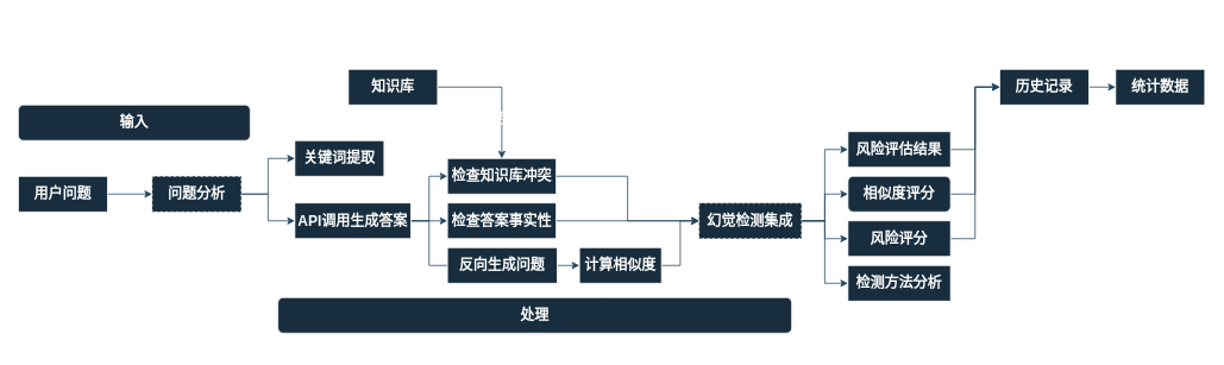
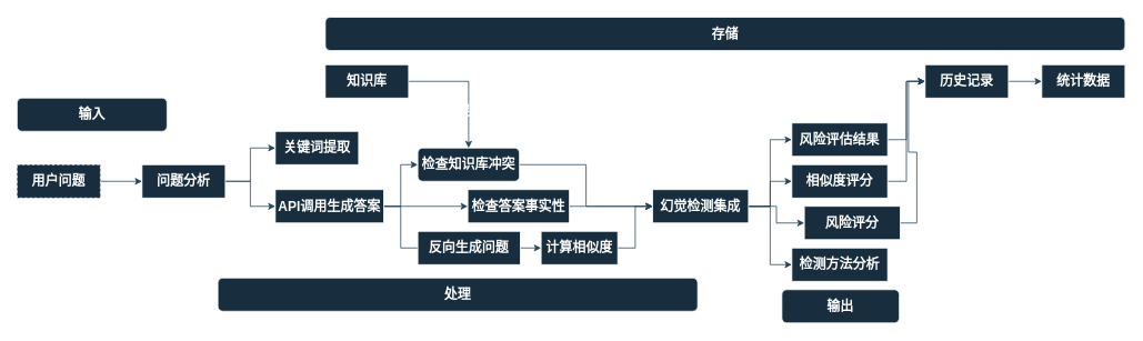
+ <mxCell id="30" value="存储" style="rounded=1;whiteSpace=wrap;html=1;labelBackgroundColor=none;fillColor=#182E3E;strokeColor=#FFFFFF;fontColor=#FFFFFF;fontStyle=1;fontSize=16;" vertex="1" parent="1"><mxGeometry x="390" y="20" width="960" height="40" as="geometry" /></mxCell>
- <mxCell id="40" value="历史记录" style="rounded=0;whiteSpace=wrap;html=1;labelBackgroundColor=none;fillColor=#182E3E;strokeColor=#FFFFFF;fontColor=#FFFFFF;fontStyle=1;fontSize=16;" vertex="1" parent="1"><mxGeometry x="1120" y="77" width="100" height="40" as="geometry" /></mxCell>
+ <mxCell id="40" value="历史记录" style="rounded=0;whiteSpace=wrap;html=1;labelBackgroundColor=none;fillColor=#182E3E;strokeColor=#FFFFFF;fontColor=#FFFFFF;fontStyle=1;fontSize=16;" vertex="1" parent="1"><mxGeometry x="1110" y="77" width="100" height="40" as="geometry" /></mxCell>
- <mxCell id="25" value="输入" style="rounded=1;whiteSpace=wrap;html=1;labelBackgroundColor=none;fillColor=#182E3E;strokeColor=#FFFFFF;fontColor=#FFFFFF;fontStyle=1;fontSize=16;" vertex="1" parent="1"><mxGeometry x="20" y="117" width="260" height="40" as="geometry" /></mxCell>
+ <mxCell id="25" value="输入" style="rounded=1;whiteSpace=wrap;html=1;labelBackgroundColor=none;fillColor=#182E3E;strokeColor=#FFFFFF;fontColor=#FFFFFF;fontStyle=1;fontSize=16;" vertex="1" parent="1"><mxGeometry x="20" y="117" width="180" height="40" as="geometry" /></mxCell>
- <mxCell id="13" value="检查知识库冲突" style="rounded=0;whiteSpace=wrap;html=1;labelBackgroundColor=none;fillColor=#182E3E;strokeColor=#FFFFFF;fontColor=#FFFFFF;fontStyle=1;fontSize=16;" vertex="1" parent="1"><mxGeometry x="501" y="177" width="122" height="40" as="geometry" /></mxCell>
+ <mxCell id="13" value="检查知识库冲突" style="whiteSpace=wrap;html=1;labelBackgroundColor=none;fillColor=#182E3E;strokeColor=#FFFFFF;fontColor=#FFFFFF;fontStyle=1;fontSize=16;rounded=1;" vertex="1" parent="1"><mxGeometry x="501" y="177" width="122" height="40" as="geometry" /></mxCell>
- <mxCell id="3" value="用户问题" style="rounded=0;whiteSpace=wrap;html=1;labelBackgroundColor=none;fillColor=#182E3E;strokeColor=#FFFFFF;fontColor=#FFFFFF;fontStyle=1;fontSize=16;" vertex="1" parent="1"><mxGeometry x="20" y="197" width="100" height="40" as="geometry" /></mxCell>
+ <mxCell id="3" value="用户问题" style="rounded=0;whiteSpace=wrap;html=1;labelBackgroundColor=none;fillColor=#182E3E;strokeColor=#FFFFFF;fontColor=#FFFFFF;fontStyle=1;fontSize=16;dashed=1;" vertex="1" parent="1"><mxGeometry x="20" y="197" width="100" height="40" as="geometry" /></mxCell>
- <mxCell id="6" value="问题分析" style="rounded=0;whiteSpace=wrap;html=1;labelBackgroundColor=none;fillColor=#182E3E;strokeColor=#FFFFFF;fontColor=#FFFFFF;fontStyle=1;fontSize=16;dashed=1;" vertex="1" parent="1"><mxGeometry x="170" y="197" width="100" height="40" as="geometry" /></mxCell>
+ <mxCell id="6" value="问题分析" style="rounded=0;whiteSpace=wrap;html=1;labelBackgroundColor=none;fillColor=#182E3E;strokeColor=#FFFFFF;fontColor=#FFFFFF;fontStyle=1;fontSize=16;" vertex="1" parent="1"><mxGeometry x="170" y="197" width="100" height="40" as="geometry" /></mxCell>
- <mxCell id="35" value="相似度评分" style="whiteSpace=wrap;html=1;labelBackgroundColor=none;fillColor=#182E3E;strokeColor=#FFFFFF;fontColor=#FFFFFF;fontStyle=1;fontSize=16;rounded=1;" vertex="1" parent="1"><mxGeometry x="950" y="197" width="115" height="40" as="geometry" /></mxCell>
+ <mxCell id="35" value="相似度评分" style="rounded=0;whiteSpace=wrap;html=1;labelBackgroundColor=none;fillColor=#182E3E;strokeColor=#FFFFFF;fontColor=#FFFFFF;fontStyle=1;fontSize=16;" vertex="1" parent="1"><mxGeometry x="950" y="197" width="115" height="40" as="geometry" /></mxCell>
- <mxCell id="15" value="检查答案事实性" style="rounded=0;whiteSpace=wrap;html=1;labelBackgroundColor=none;fillColor=#182E3E;strokeColor=#FFFFFF;fontColor=#FFFFFF;fontStyle=1;fontSize=16;" vertex="1" parent="1"><mxGeometry x="501" y="227" width="122" height="40" as="geometry" /></mxCell>
+ <mxCell id="15" value="检查答案事实性" style="rounded=0;whiteSpace=wrap;html=1;labelBackgroundColor=none;fillColor=#182E3E;strokeColor=#FFFFFF;fontColor=#FFFFFF;fontStyle=1;fontSize=16;" vertex="1" parent="1"><mxGeometry x="561" y="227" width="122" height="40" as="geometry" /></mxCell>
- <mxCell id="24" value="幻觉检测集成" style="rounded=0;whiteSpace=wrap;html=1;labelBackgroundColor=none;fillColor=#182E3E;strokeColor=#FFFFFF;fontColor=#FFFFFF;fontStyle=1;fontSize=16;dashed=1;" vertex="1" parent="1"><mxGeometry x="783" y="227" width="115" height="40" as="geometry" /></mxCell>
+ <mxCell id="24" value="幻觉检测集成" style="rounded=0;whiteSpace=wrap;html=1;labelBackgroundColor=none;fillColor=#182E3E;strokeColor=#FFFFFF;fontColor=#FFFFFF;fontStyle=1;fontSize=16;" vertex="1" parent="1"><mxGeometry x="783" y="227" width="115" height="40" as="geometry" /></mxCell>
- <mxCell id="37" value="风险评分" style="rounded=0;whiteSpace=wrap;html=1;labelBackgroundColor=none;fillColor=#182E3E;strokeColor=#FFFFFF;fontColor=#FFFFFF;fontStyle=1;fontSize=16;" vertex="1" parent="1"><mxGeometry x="950" y="247" width="115" height="40" as="geometry" /></mxCell>
+ <mxCell id="37" value="风险评分" style="rounded=0;whiteSpace=wrap;html=1;labelBackgroundColor=none;fillColor=#182E3E;strokeColor=#FFFFFF;fontColor=#FFFFFF;fontStyle=1;fontSize=16;" vertex="1" parent="1"><mxGeometry x="965" y="247" width="115" height="40" as="geometry" /></mxCell>
- <mxCell id="26" value="处理" style="rounded=1;whiteSpace=wrap;html=1;labelBackgroundColor=none;fillColor=#182E3E;strokeColor=#FFFFFF;fontColor=#FFFFFF;fontStyle=1;fontSize=16;" vertex="1" parent="1"><mxGeometry x="311" y="333" width="576" height="40" as="geometry" /></mxCell>
+ <mxCell id="26" value="处理" style="rounded=1;whiteSpace=wrap;html=1;labelBackgroundColor=none;fillColor=#182E3E;strokeColor=#FFFFFF;fontColor=#FFFFFF;fontStyle=1;fontSize=16;" vertex="1" parent="1"><mxGeometry x="261" y="333" width="576" height="40" as="geometry" /></mxCell>
+ <mxCell id="31" value="输出" style="rounded=1;whiteSpace=wrap;html=1;labelBackgroundColor=none;fillColor=#182E3E;strokeColor=#FFFFFF;fontColor=#FFFFFF;fontStyle=1;fontSize=16;" vertex="1" parent="1"><mxGeometry x="938" y="347" width="141" height="40" as="geometry" /></mxCell>
